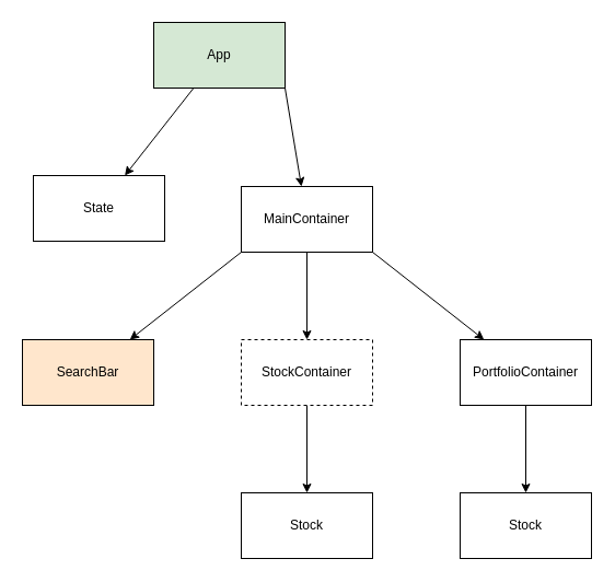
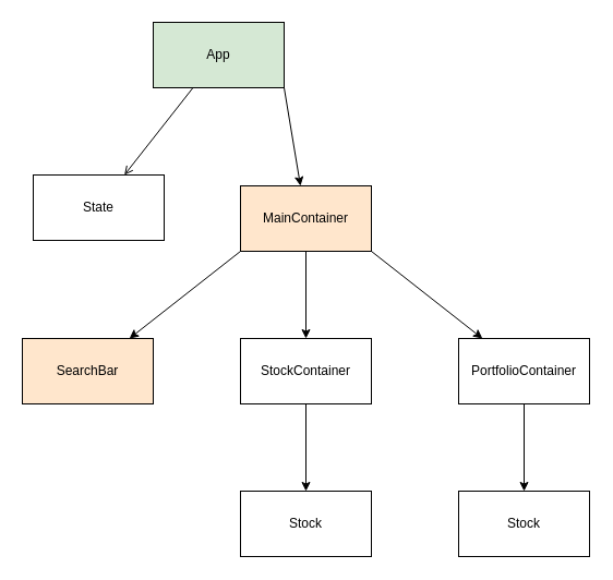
- <mxCell id="2" value="" style="edgeStyle=none;html=1;" edge="1" parent="1" source="3" target="5"><mxGeometry relative="1" as="geometry" /></mxCell>
+ <mxCell id="2" value="" style="edgeStyle=none;html=1;endArrow=open;" edge="1" parent="1" source="3" target="5"><mxGeometry relative="1" as="geometry" /></mxCell>
- <mxCell id="7" value="MainContainer" style="whiteSpace=wrap;html=1;" vertex="1" parent="1"><mxGeometry x="220" y="170" width="120" height="60" as="geometry" /></mxCell>
+ <mxCell id="7" value="MainContainer" style="whiteSpace=wrap;html=1;fillColor=#ffe6cc;" vertex="1" parent="1"><mxGeometry x="220" y="170" width="120" height="60" as="geometry" /></mxCell>
- <mxCell id="11" value="StockContainer" style="whiteSpace=wrap;html=1;dashed=1;" vertex="1" parent="1"><mxGeometry x="220" y="310" width="120" height="60" as="geometry" /></mxCell>
+ <mxCell id="11" value="StockContainer" style="whiteSpace=wrap;html=1;" vertex="1" parent="1"><mxGeometry x="220" y="310" width="120" height="60" as="geometry" /></mxCell>
